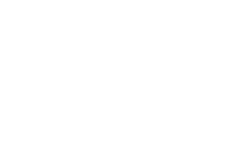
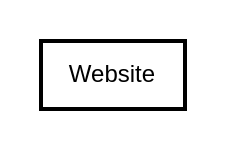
+ <mxCell id="2" value="Website" style="whiteSpace=wrap;strokeWidth=2;" vertex="1" parent="1"><mxGeometry width="72" height="34" as="geometry" x="20" y="20" /></mxCell>
